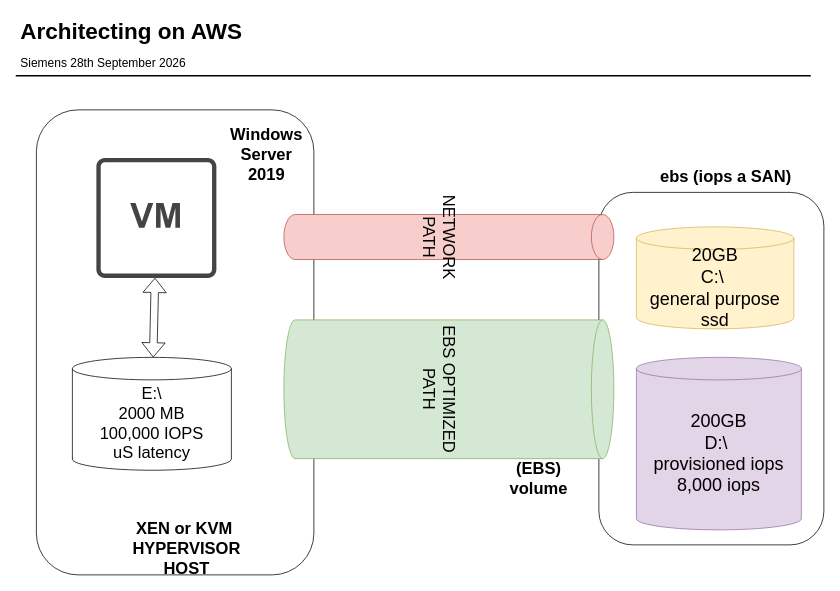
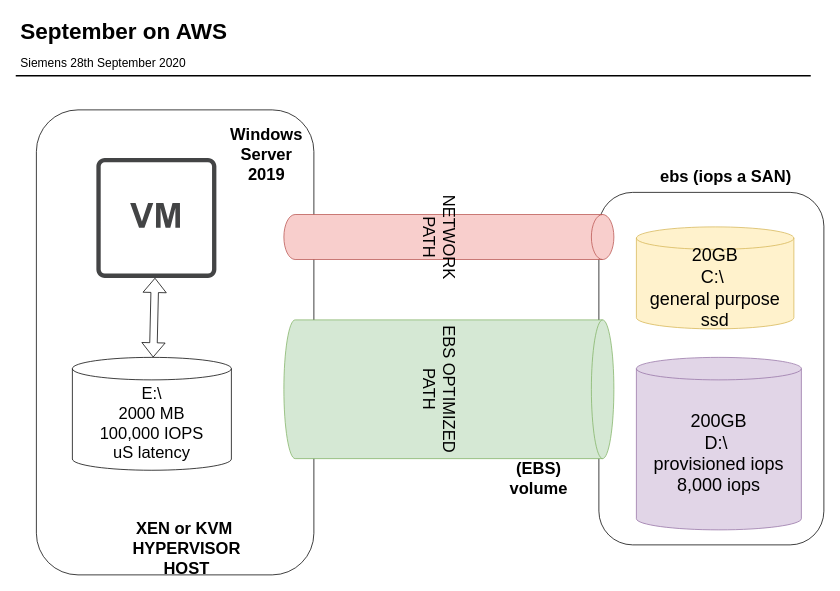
- <mxCell id="4" value="Architecting on AWS" style="text;html=1;resizable=0;points=[];autosize=1;align=left;verticalAlign=top;spacingTop=-4;fontSize=30;fontStyle=1" parent="1" vertex="1"><mxGeometry x="24.5" y="20.5" width="310" height="40" as="geometry" /></mxCell>
+ <mxCell id="4" value="September on AWS" style="text;html=1;resizable=0;points=[];autosize=1;align=left;verticalAlign=top;spacingTop=-4;fontSize=30;fontStyle=1" parent="1" vertex="1"><mxGeometry x="24.5" y="20.5" width="310" height="40" as="geometry" /></mxCell>
- <mxCell id="5" value="Siemens 28th September 2026" style="text;html=1;resizable=0;points=[];autosize=1;align=left;verticalAlign=top;spacingTop=-4;fontSize=16;" parent="1" vertex="1"><mxGeometry x="24.5" y="70.5" width="240" height="20" as="geometry" /></mxCell>
+ <mxCell id="5" value="Siemens 28th September 2020" style="text;html=1;resizable=0;points=[];autosize=1;align=left;verticalAlign=top;spacingTop=-4;fontSize=16;" parent="1" vertex="1"><mxGeometry x="24.5" y="70.5" width="240" height="20" as="geometry" /></mxCell>
